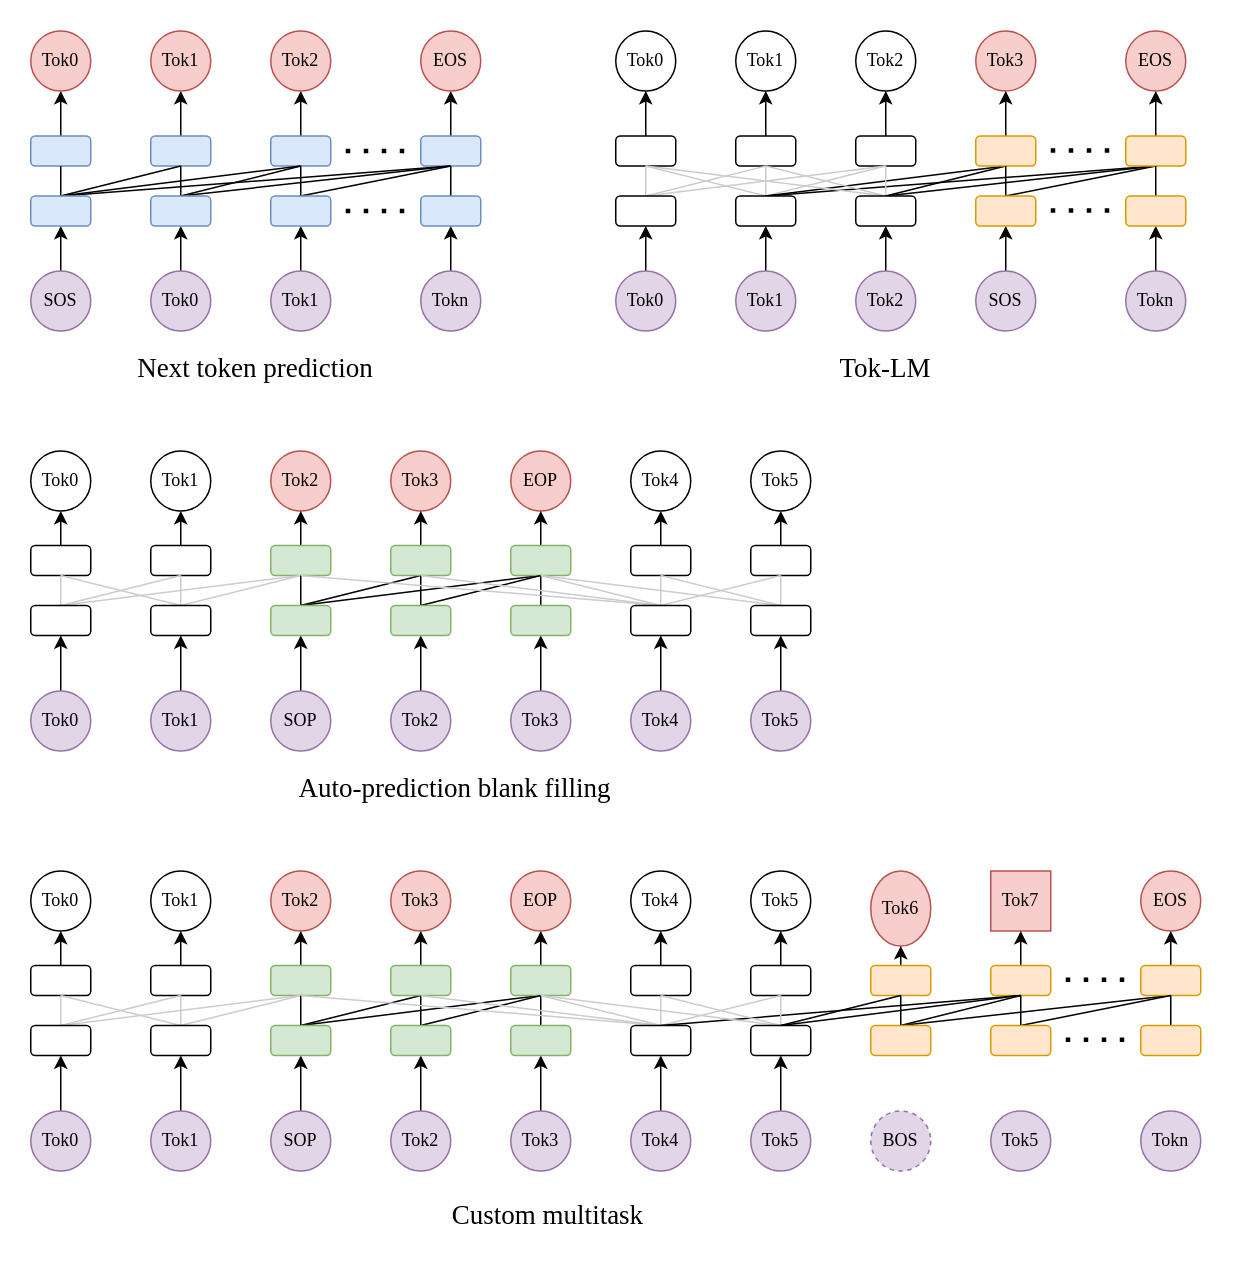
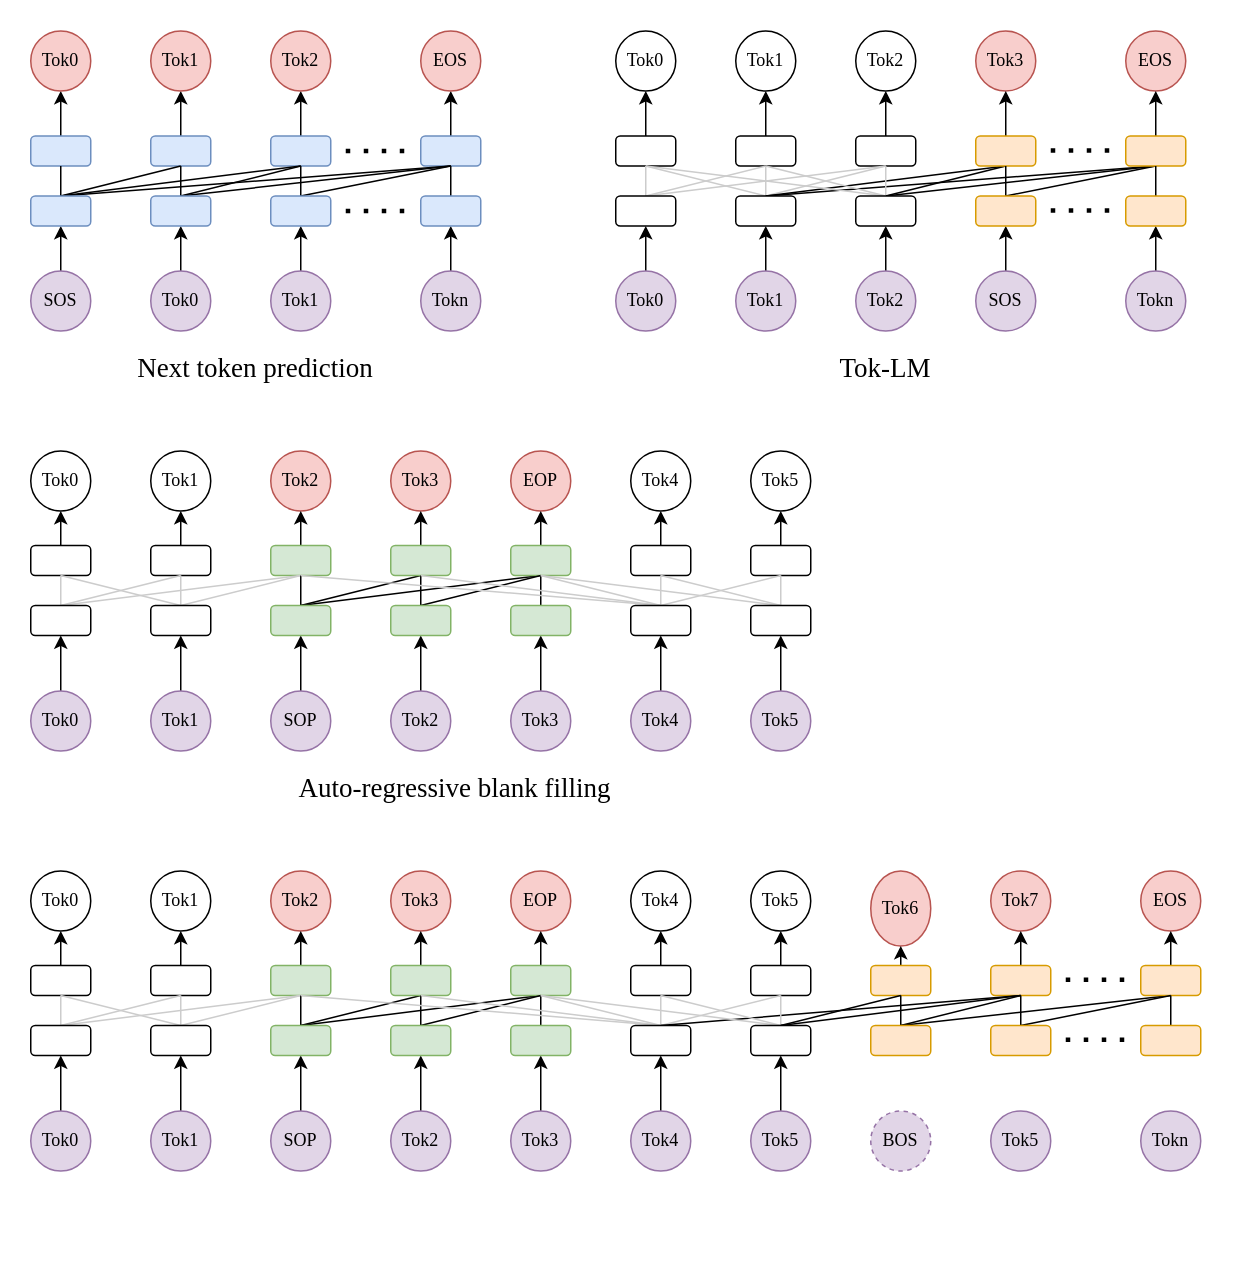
- <mxCell id="51" value="&lt;font style=&quot;font-size: 18px;&quot; face=&quot;Times New Roman&quot;&gt;Auto-prediction blank filling&lt;/font&gt;" style="text;html=1;strokeColor=none;fillColor=none;align=center;verticalAlign=middle;whiteSpace=wrap;rounded=0;" vertex="1" parent="1"><mxGeometry x="180" y="510" width="246" height="30" as="geometry" /></mxCell>
+ <mxCell id="51" value="&lt;font style=&quot;font-size: 18px;&quot; face=&quot;Times New Roman&quot;&gt;Auto-regressive blank filling&lt;/font&gt;" style="text;html=1;strokeColor=none;fillColor=none;align=center;verticalAlign=middle;whiteSpace=wrap;rounded=0;" vertex="1" parent="1"><mxGeometry x="180" y="510" width="246" height="30" as="geometry" /></mxCell>
- <mxCell id="65" value="&lt;font face=&quot;Times New Roman&quot;&gt;Tok7&lt;/font&gt;" style="whiteSpace=wrap;html=1;aspect=fixed;fillColor=#f8cecc;strokeColor=#b85450;rounded=0;" vertex="1" parent="1"><mxGeometry x="660" y="580" width="40" height="40" as="geometry" /></mxCell>
+ <mxCell id="65" value="&lt;font face=&quot;Times New Roman&quot;&gt;Tok7&lt;/font&gt;" style="ellipse;whiteSpace=wrap;html=1;aspect=fixed;fillColor=#f8cecc;strokeColor=#b85450;" vertex="1" parent="1"><mxGeometry x="660" y="580" width="40" height="40" as="geometry" /></mxCell>
- <mxCell id="67" value="&lt;font style=&quot;font-size: 18px;&quot; face=&quot;Times New Roman&quot;&gt;Custom multitask&lt;/font&gt;" style="text;html=1;strokeColor=none;fillColor=none;align=center;verticalAlign=middle;whiteSpace=wrap;rounded=0;" vertex="1" parent="1"><mxGeometry x="280" y="795" width="170" height="30" as="geometry" /></mxCell>
